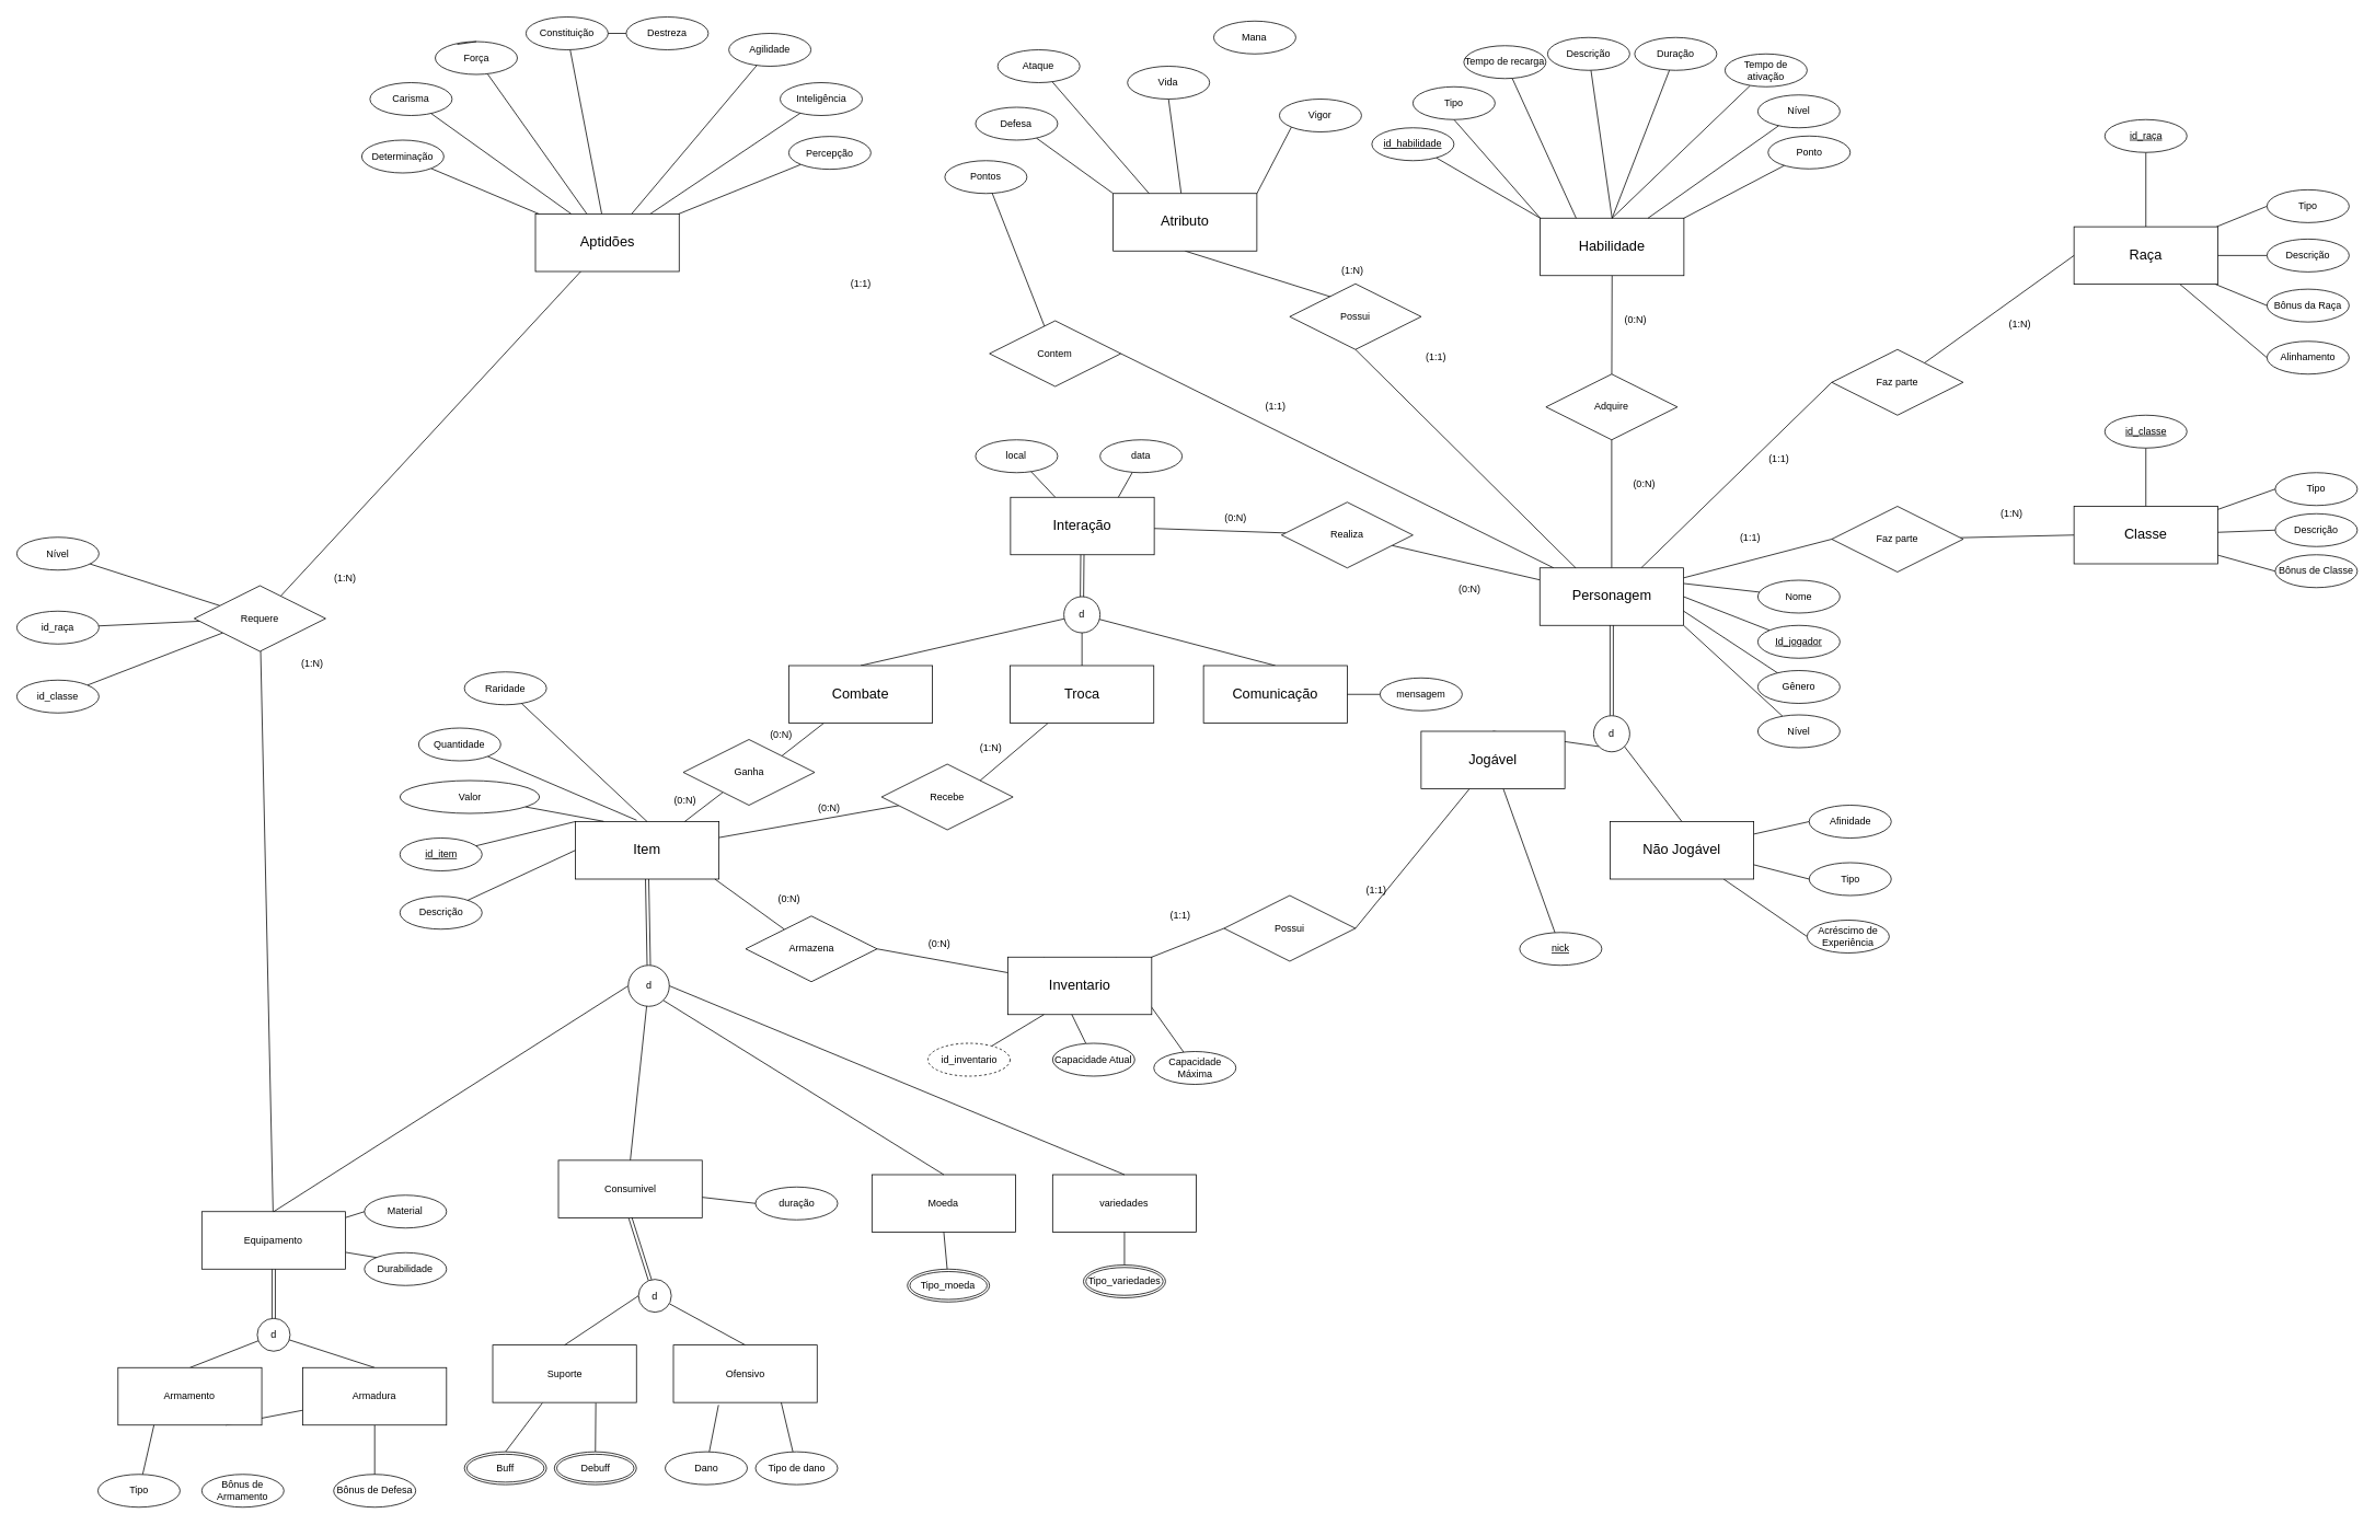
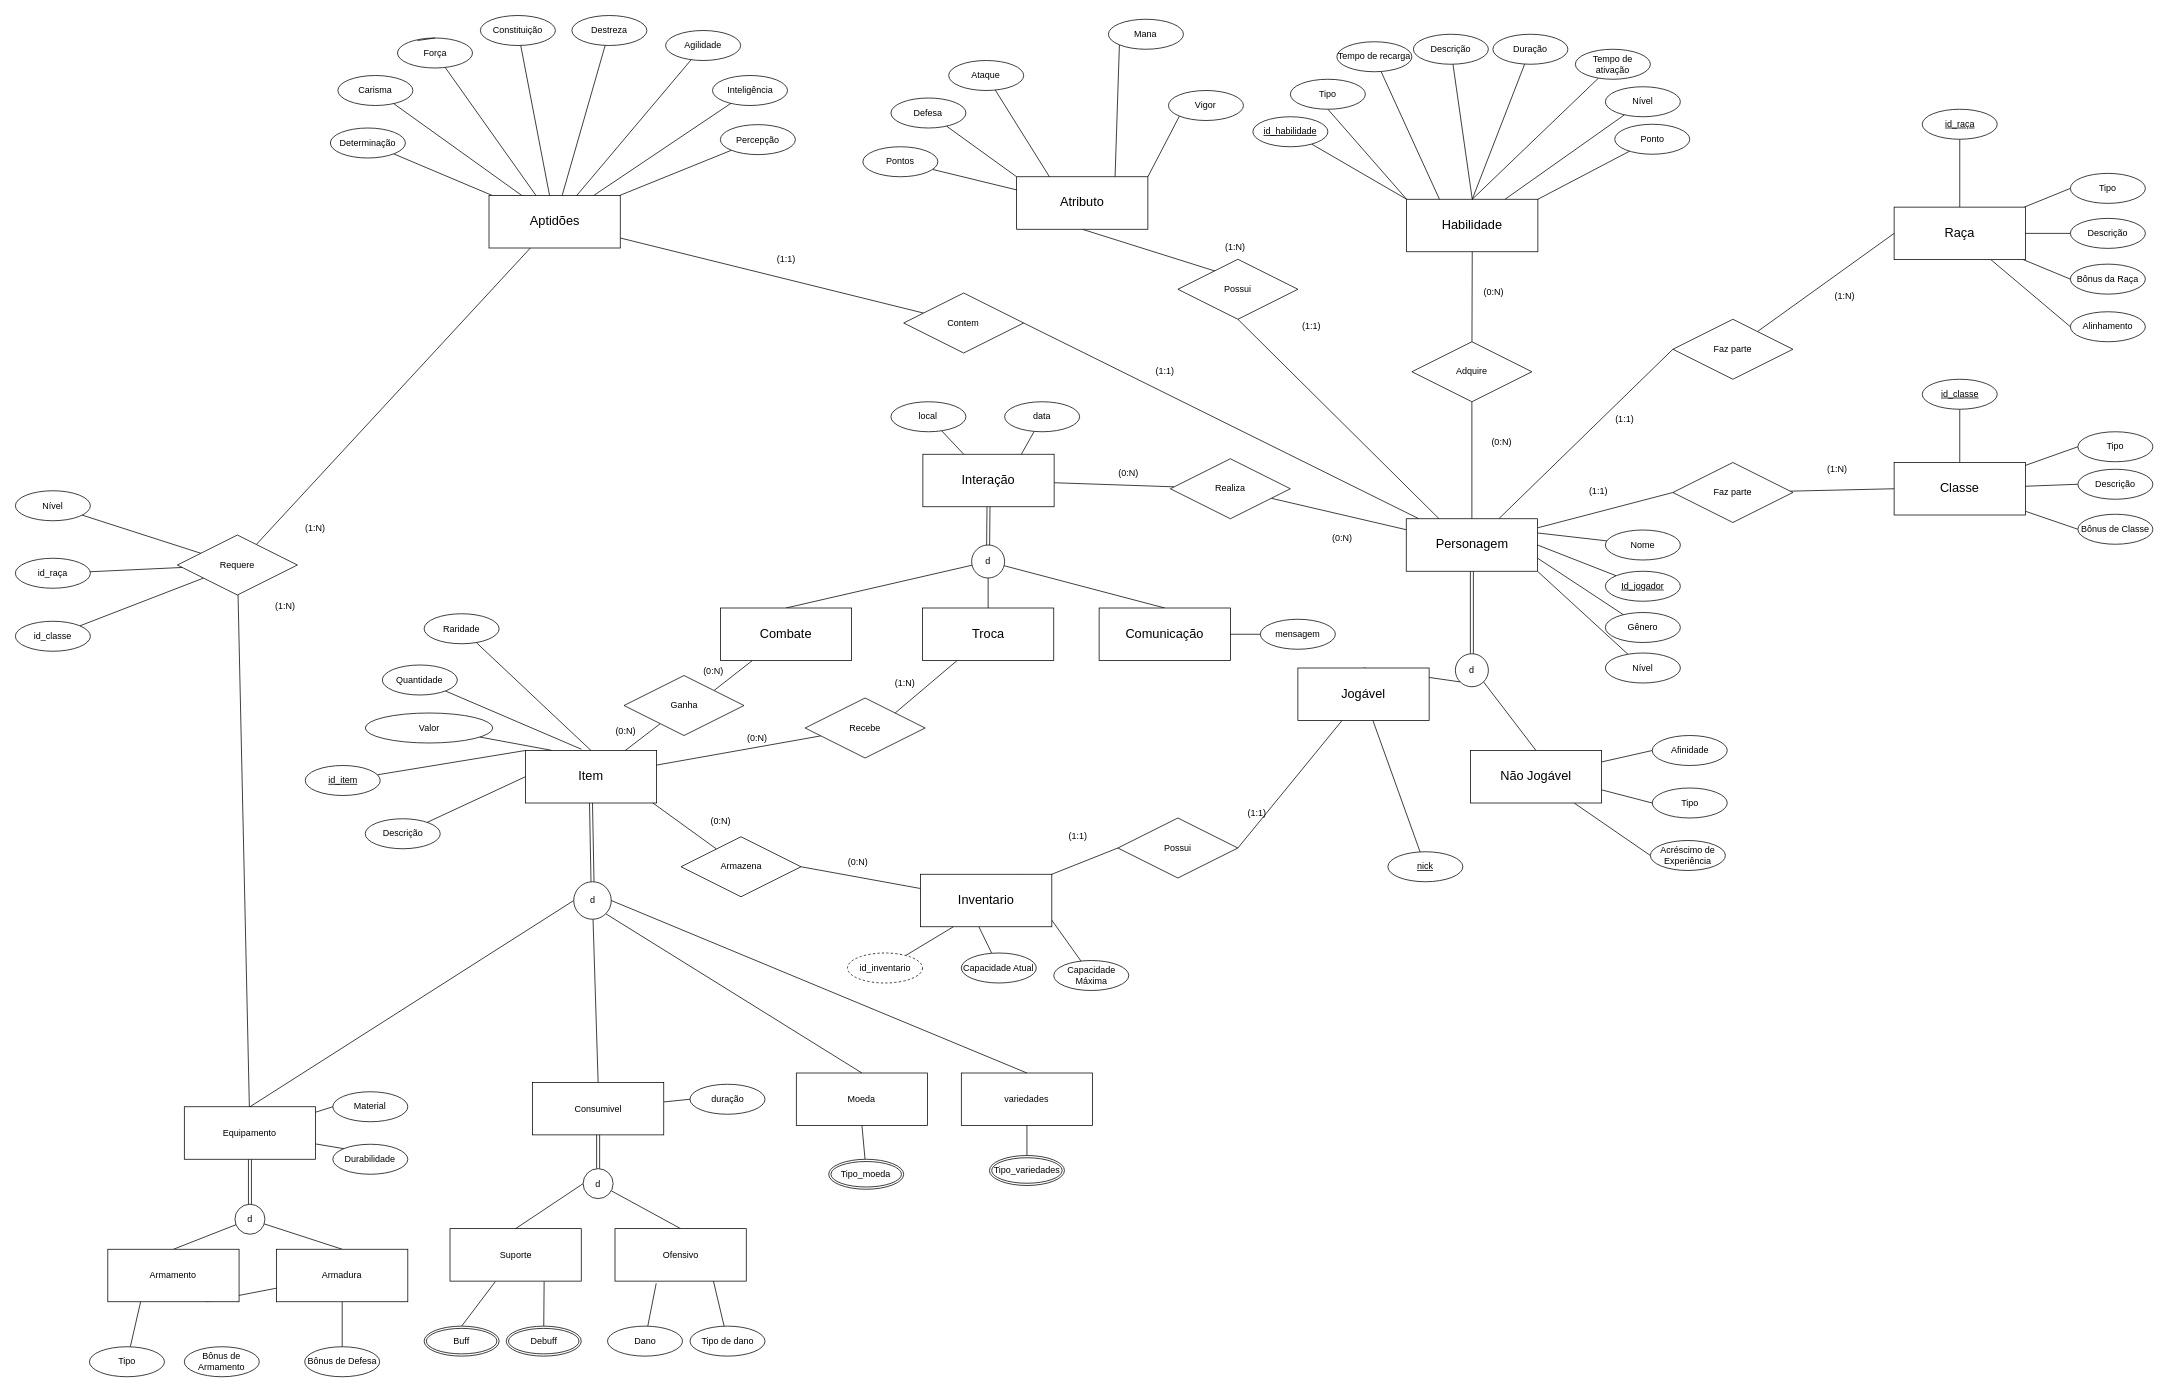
- <mxCell id="64" style="edgeStyle=none;rounded=0;orthogonalLoop=1;jettySize=auto;html=1;endArrow=none;endFill=0;" parent="1" source="65" target="63" edge="1"><mxGeometry relative="1" as="geometry" /></mxCell>
+ <mxCell id="64" style="edgeStyle=none;rounded=0;orthogonalLoop=1;jettySize=auto;html=1;endArrow=none;endFill=0;" parent="1" source="65" target="172" edge="1"><mxGeometry relative="1" as="geometry" /></mxCell>
- <mxCell id="133" value="Ataque" style="ellipse;whiteSpace=wrap;html=1;align=center;strokeWidth=1;" parent="1" vertex="1"><mxGeometry x="1214.42" y="60" width="100" height="40" as="geometry" /></mxCell>
+ <mxCell id="133" value="Ataque" style="ellipse;whiteSpace=wrap;html=1;align=center;strokeWidth=1;" parent="1" vertex="1"><mxGeometry x="1264.42" y="80" width="100" height="40" as="geometry" /></mxCell>
- <mxCell id="124" value="Vida" style="ellipse;whiteSpace=wrap;html=1;align=center;strokeWidth=1;" parent="1" vertex="1"><mxGeometry x="1372.42" y="80" width="100" height="40" as="geometry" /></mxCell>
+ <mxCell id="22" style="edgeStyle=none;rounded=0;orthogonalLoop=1;jettySize=auto;html=1;entryX=0;entryY=1;entryDx=0;entryDy=0;endArrow=none;endFill=0;exitX=0.75;exitY=0;exitDx=0;exitDy=0;" parent="1" source="24" target="125" edge="1"><mxGeometry relative="1" as="geometry" /></mxCell>
- <mxCell id="21" style="edgeStyle=none;rounded=0;orthogonalLoop=1;jettySize=auto;html=1;entryX=0.5;entryY=1;entryDx=0;entryDy=0;endArrow=none;endFill=0;" parent="1" source="24" target="124" edge="1"><mxGeometry relative="1" as="geometry" /></mxCell>
- <mxCell id="118" style="edgeStyle=none;rounded=0;orthogonalLoop=1;jettySize=auto;html=1;endArrow=none;endFill=0;" parent="1" source="119" target="173" edge="1"><mxGeometry relative="1" as="geometry"><mxPoint x="1330" y="280" as="targetPoint" /></mxGeometry></mxCell>
+ <mxCell id="118" style="edgeStyle=none;rounded=0;orthogonalLoop=1;jettySize=auto;html=1;endArrow=none;endFill=0;entryX=0;entryY=0.25;entryDx=0;entryDy=0;" parent="1" source="119" target="24" edge="1"><mxGeometry relative="1" as="geometry"><mxPoint x="1330" y="280" as="targetPoint" /></mxGeometry></mxCell>
+ <mxCell id="170" style="edgeStyle=none;rounded=0;orthogonalLoop=1;jettySize=auto;html=1;endArrow=none;endFill=0;" parent="1" source="172" target="173" edge="1"><mxGeometry relative="1" as="geometry" /></mxCell>
- <mxCell id="112" value="Bônus de Classe" style="ellipse;whiteSpace=wrap;html=1;align=center;strokeWidth=1;" parent="1" vertex="1"><mxGeometry x="2770" y="675" width="100" height="40" as="geometry" /></mxCell>
+ <mxCell id="112" value="Bônus de Classe" style="ellipse;whiteSpace=wrap;html=1;align=center;strokeWidth=1;" parent="1" vertex="1"><mxGeometry x="2770" y="685" width="100" height="40" as="geometry" /></mxCell>
- <mxCell id="148" value="id_item" style="ellipse;whiteSpace=wrap;html=1;align=center;strokeWidth=1;fontStyle=4" parent="1" vertex="1"><mxGeometry x="486.5" y="1020" width="100" height="40" as="geometry" /></mxCell>
+ <mxCell id="148" value="id_item" style="ellipse;whiteSpace=wrap;html=1;align=center;strokeWidth=1;fontStyle=4" parent="1" vertex="1"><mxGeometry x="406.5" y="1020" width="100" height="40" as="geometry" /></mxCell>
- <mxCell id="221" value="Consumivel" style="whiteSpace=wrap;html=1;align=center;" vertex="1" parent="1"><mxGeometry x="679.5" y="1412.5" width="175" height="70" as="geometry" /></mxCell>
+ <mxCell id="221" value="Consumivel" style="whiteSpace=wrap;html=1;align=center;" vertex="1" parent="1"><mxGeometry x="709.5" y="1442.5" width="175" height="70" as="geometry" /></mxCell>
